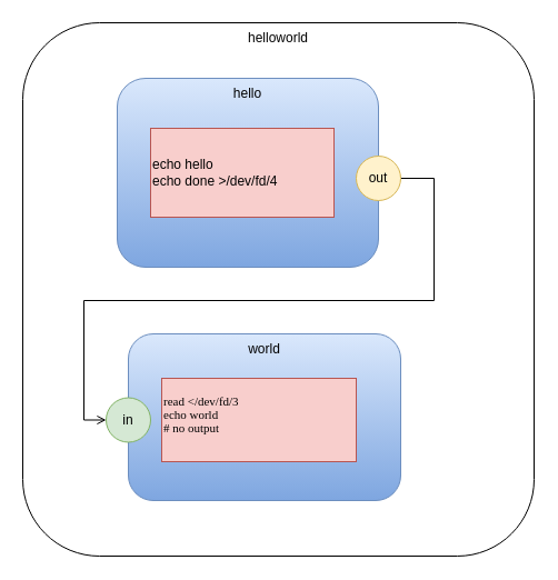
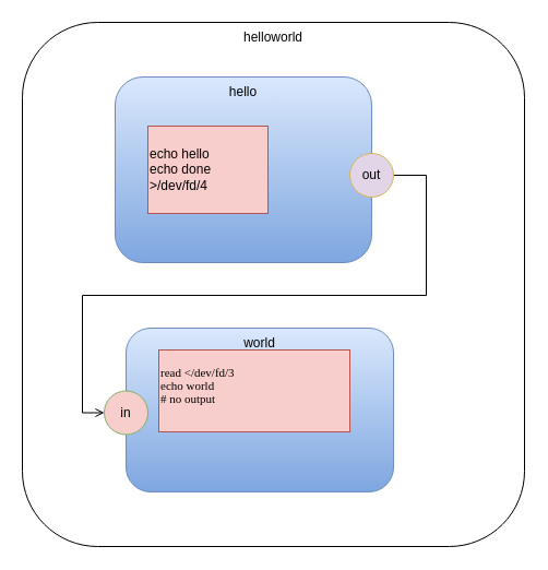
- <mxCell id="4" value="&lt;div&gt;echo hello&lt;/div&gt;&lt;div&gt;&lt;/div&gt;echo done &amp;gt;/dev/fd/4" style="rounded=0;whiteSpace=wrap;html=1;fillColor=#f8cecc;strokeColor=#b85450;align=left;" vertex="1" parent="1"><mxGeometry x="135" y="115" width="165" height="80" as="geometry" /></mxCell>
+ <mxCell id="4" value="&lt;div&gt;echo hello&lt;/div&gt;&lt;div&gt;&lt;/div&gt;echo done &amp;gt;/dev/fd/4" style="rounded=0;whiteSpace=wrap;html=1;fillColor=#f8cecc;strokeColor=#b85450;align=left;" vertex="1" parent="1"><mxGeometry x="135" y="115" width="110" height="80" as="geometry" /></mxCell>
- <mxCell id="6" value="out" style="ellipse;whiteSpace=wrap;html=1;aspect=fixed;fillColor=#fff2cc;strokeColor=#d6b656;" vertex="1" parent="1"><mxGeometry x="320" y="140" width="40" height="40" as="geometry" /></mxCell>
+ <mxCell id="6" value="out" style="ellipse;whiteSpace=wrap;html=1;aspect=fixed;fillColor=#e1d5e7;strokeColor=#d6b656;" vertex="1" parent="1"><mxGeometry x="320" y="140" width="40" height="40" as="geometry" /></mxCell>
- <mxCell id="8" value="in" style="ellipse;whiteSpace=wrap;html=1;aspect=fixed;fillColor=#d5e8d4;strokeColor=#82b366;" vertex="1" parent="1"><mxGeometry x="95" y="357.5" width="40" height="40" as="geometry" /></mxCell>
+ <mxCell id="8" value="in" style="ellipse;whiteSpace=wrap;html=1;aspect=fixed;fillColor=#f8cecc;strokeColor=#82b366;" vertex="1" parent="1"><mxGeometry x="95" y="357.5" width="40" height="40" as="geometry" /></mxCell>
- <mxCell id="9" value="&lt;p class=&quot;p1&quot; style=&quot;margin: 0px ; font-stretch: normal ; font-size: 11px ; line-height: normal ; font-family: &amp;#34;menlo&amp;#34;&quot;&gt;&lt;span class=&quot;s1&quot;&gt;read &amp;lt;/dev/fd/3&lt;/span&gt;&lt;/p&gt;&lt;p class=&quot;p1&quot; style=&quot;margin: 0px ; font-stretch: normal ; font-size: 11px ; line-height: normal ; font-family: &amp;#34;menlo&amp;#34;&quot;&gt;&lt;span class=&quot;s1&quot;&gt;echo world&lt;/span&gt;&lt;/p&gt;&lt;p class=&quot;p1&quot; style=&quot;margin: 0px ; font-stretch: normal ; font-size: 11px ; line-height: normal ; font-family: &amp;#34;menlo&amp;#34;&quot;&gt;&lt;span class=&quot;s1&quot;&gt;# no output&lt;/span&gt;&lt;/p&gt;&lt;p class=&quot;p1&quot; style=&quot;margin: 0px ; font-stretch: normal ; font-size: 11px ; line-height: normal ; font-family: &amp;#34;menlo&amp;#34;&quot;&gt;&lt;br&gt;&lt;/p&gt;" style="rounded=0;whiteSpace=wrap;html=1;fillColor=#f8cecc;strokeColor=#b85450;align=left;" vertex="1" parent="1"><mxGeometry x="145" y="340" width="175" height="75" as="geometry" /></mxCell>
+ <mxCell id="9" value="&lt;p class=&quot;p1&quot; style=&quot;margin: 0px ; font-stretch: normal ; font-size: 11px ; line-height: normal ; font-family: &amp;#34;menlo&amp;#34;&quot;&gt;&lt;span class=&quot;s1&quot;&gt;read &amp;lt;/dev/fd/3&lt;/span&gt;&lt;/p&gt;&lt;p class=&quot;p1&quot; style=&quot;margin: 0px ; font-stretch: normal ; font-size: 11px ; line-height: normal ; font-family: &amp;#34;menlo&amp;#34;&quot;&gt;&lt;span class=&quot;s1&quot;&gt;echo world&lt;/span&gt;&lt;/p&gt;&lt;p class=&quot;p1&quot; style=&quot;margin: 0px ; font-stretch: normal ; font-size: 11px ; line-height: normal ; font-family: &amp;#34;menlo&amp;#34;&quot;&gt;&lt;span class=&quot;s1&quot;&gt;# no output&lt;/span&gt;&lt;/p&gt;&lt;p class=&quot;p1&quot; style=&quot;margin: 0px ; font-stretch: normal ; font-size: 11px ; line-height: normal ; font-family: &amp;#34;menlo&amp;#34;&quot;&gt;&lt;br&gt;&lt;/p&gt;" style="rounded=0;whiteSpace=wrap;html=1;fillColor=#f8cecc;strokeColor=#b85450;align=left;" vertex="1" parent="1"><mxGeometry x="145" y="320" width="175" height="75" as="geometry" /></mxCell>
